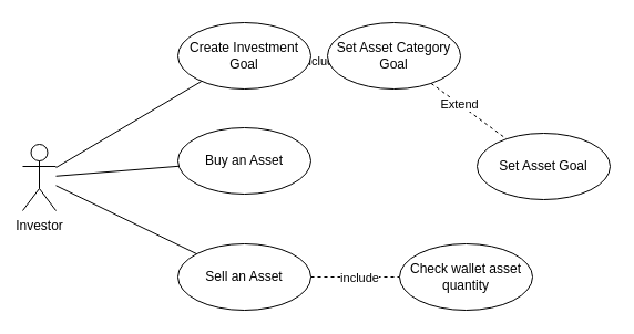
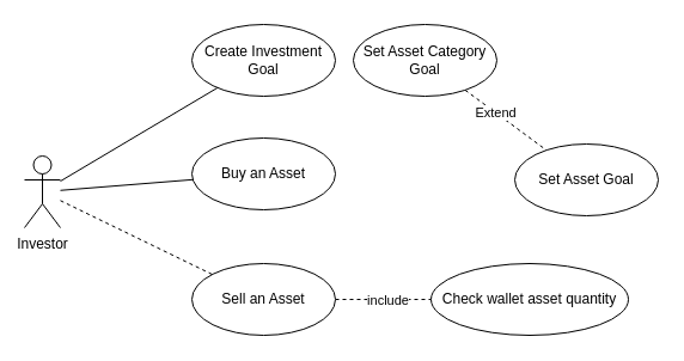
- <mxCell id="4" style="edgeStyle=orthogonalEdgeStyle;rounded=0;orthogonalLoop=1;jettySize=auto;html=1;endArrow=none;endFill=0;dashed=1;" parent="1" source="6" target="9" edge="1"><mxGeometry relative="1" as="geometry" /></mxCell>
- <mxCell id="5" value="Include" style="edgeLabel;html=1;align=center;verticalAlign=middle;resizable=0;points=[];" parent="4" vertex="1" connectable="0"><mxGeometry x="-0.013" y="3" relative="1" as="geometry"><mxPoint y="1" as="offset" /></mxGeometry></mxCell>
- <mxCell id="16" style="rounded=0;orthogonalLoop=1;jettySize=auto;html=1;endArrow=none;endFill=0;" parent="1" source="3" target="14" edge="1"><mxGeometry relative="1" as="geometry"><mxPoint x="60" y="170" as="sourcePoint" /><mxPoint x="170" y="170" as="targetPoint" /></mxGeometry></mxCell>
+ <mxCell id="16" style="rounded=0;orthogonalLoop=1;jettySize=auto;html=1;endArrow=none;endFill=0;dashed=1;" parent="1" source="3" target="14" edge="1"><mxGeometry relative="1" as="geometry"><mxPoint x="60" y="170" as="sourcePoint" /><mxPoint x="170" y="170" as="targetPoint" /></mxGeometry></mxCell>
- <mxCell id="17" value="Check wallet asset quantity" style="ellipse;whiteSpace=wrap;html=1;" parent="1" vertex="1"><mxGeometry x="360" y="220" width="120" height="60" as="geometry" /></mxCell>
+ <mxCell id="17" value="Check wallet asset quantity" style="ellipse;whiteSpace=wrap;html=1;" parent="1" vertex="1"><mxGeometry x="360" y="220" width="165" height="60" as="geometry" /></mxCell>
